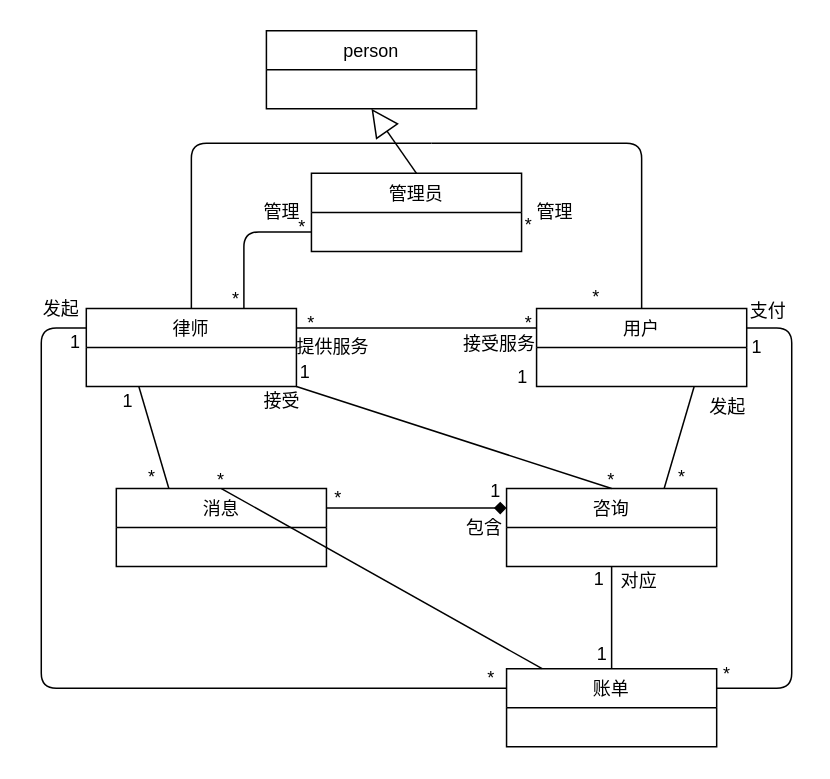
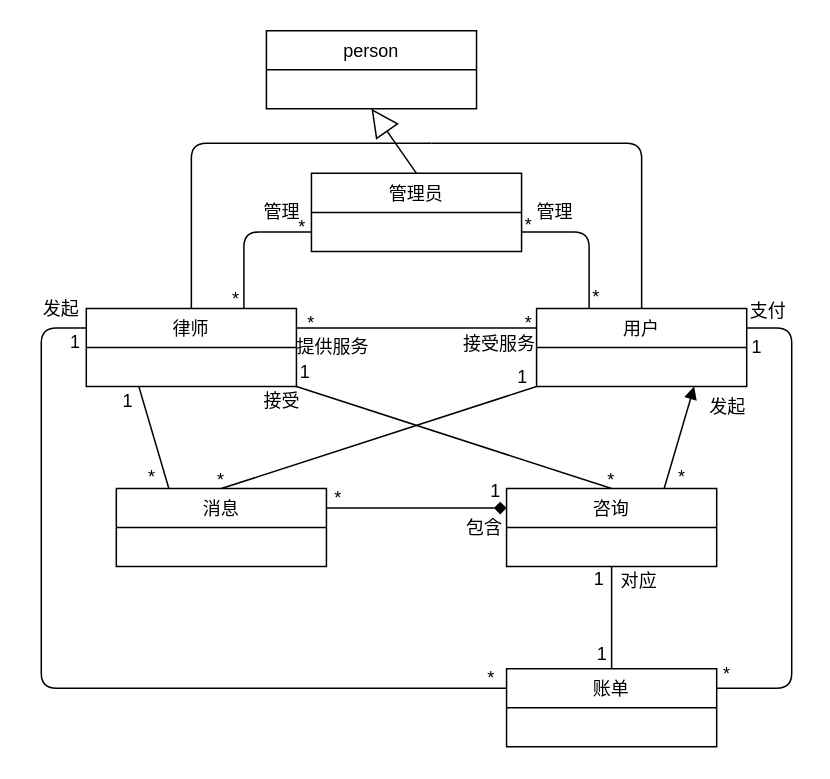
+ <mxCell id="21" value="" style="endArrow=none;html=1;exitX=0.25;exitY=0;exitDx=0;exitDy=0;entryX=1;entryY=0.75;entryDx=0;entryDy=0;" edge="1" parent="1" source="4" target="8"><mxGeometry width="50" height="50" relative="1" as="geometry"><mxPoint x="172" y="215" as="sourcePoint" /><mxPoint x="217" y="164" as="targetPoint" /><Array as="points"><mxPoint x="392" y="154" /></Array></mxGeometry></mxCell>
- <mxCell id="18" value="" style="endArrow=none;html=1;entryX=0.75;entryY=1;entryDx=0;entryDy=0;exitX=0.75;exitY=0;exitDx=0;exitDy=0;" edge="1" parent="1" source="5" target="4"><mxGeometry width="50" height="50" relative="1" as="geometry"><mxPoint x="122" y="335" as="sourcePoint" /><mxPoint x="102" y="267" as="targetPoint" /></mxGeometry></mxCell>
+ <mxCell id="18" value="" style="endArrow=block;html=1;entryX=0.75;entryY=1;entryDx=0;entryDy=0;exitX=0.75;exitY=0;exitDx=0;exitDy=0;" edge="1" parent="1" source="5" target="4"><mxGeometry width="50" height="50" relative="1" as="geometry"><mxPoint x="122" y="335" as="sourcePoint" /><mxPoint x="102" y="267" as="targetPoint" /></mxGeometry></mxCell>
- <mxCell id="16" value="" style="endArrow=none;html=1;exitX=0.5;exitY=0;exitDx=0;exitDy=0;" edge="1" parent="1" source="6" target="7"><mxGeometry width="50" height="50" relative="1" as="geometry"><mxPoint x="122" y="335" as="sourcePoint" /><mxPoint x="102" y="267" as="targetPoint" /></mxGeometry></mxCell>
+ <mxCell id="16" value="" style="endArrow=none;html=1;entryX=0;entryY=1;entryDx=0;entryDy=0;exitX=0.5;exitY=0;exitDx=0;exitDy=0;" edge="1" parent="1" source="6" target="4"><mxGeometry width="50" height="50" relative="1" as="geometry"><mxPoint x="122" y="335" as="sourcePoint" /><mxPoint x="102" y="267" as="targetPoint" /></mxGeometry></mxCell>
